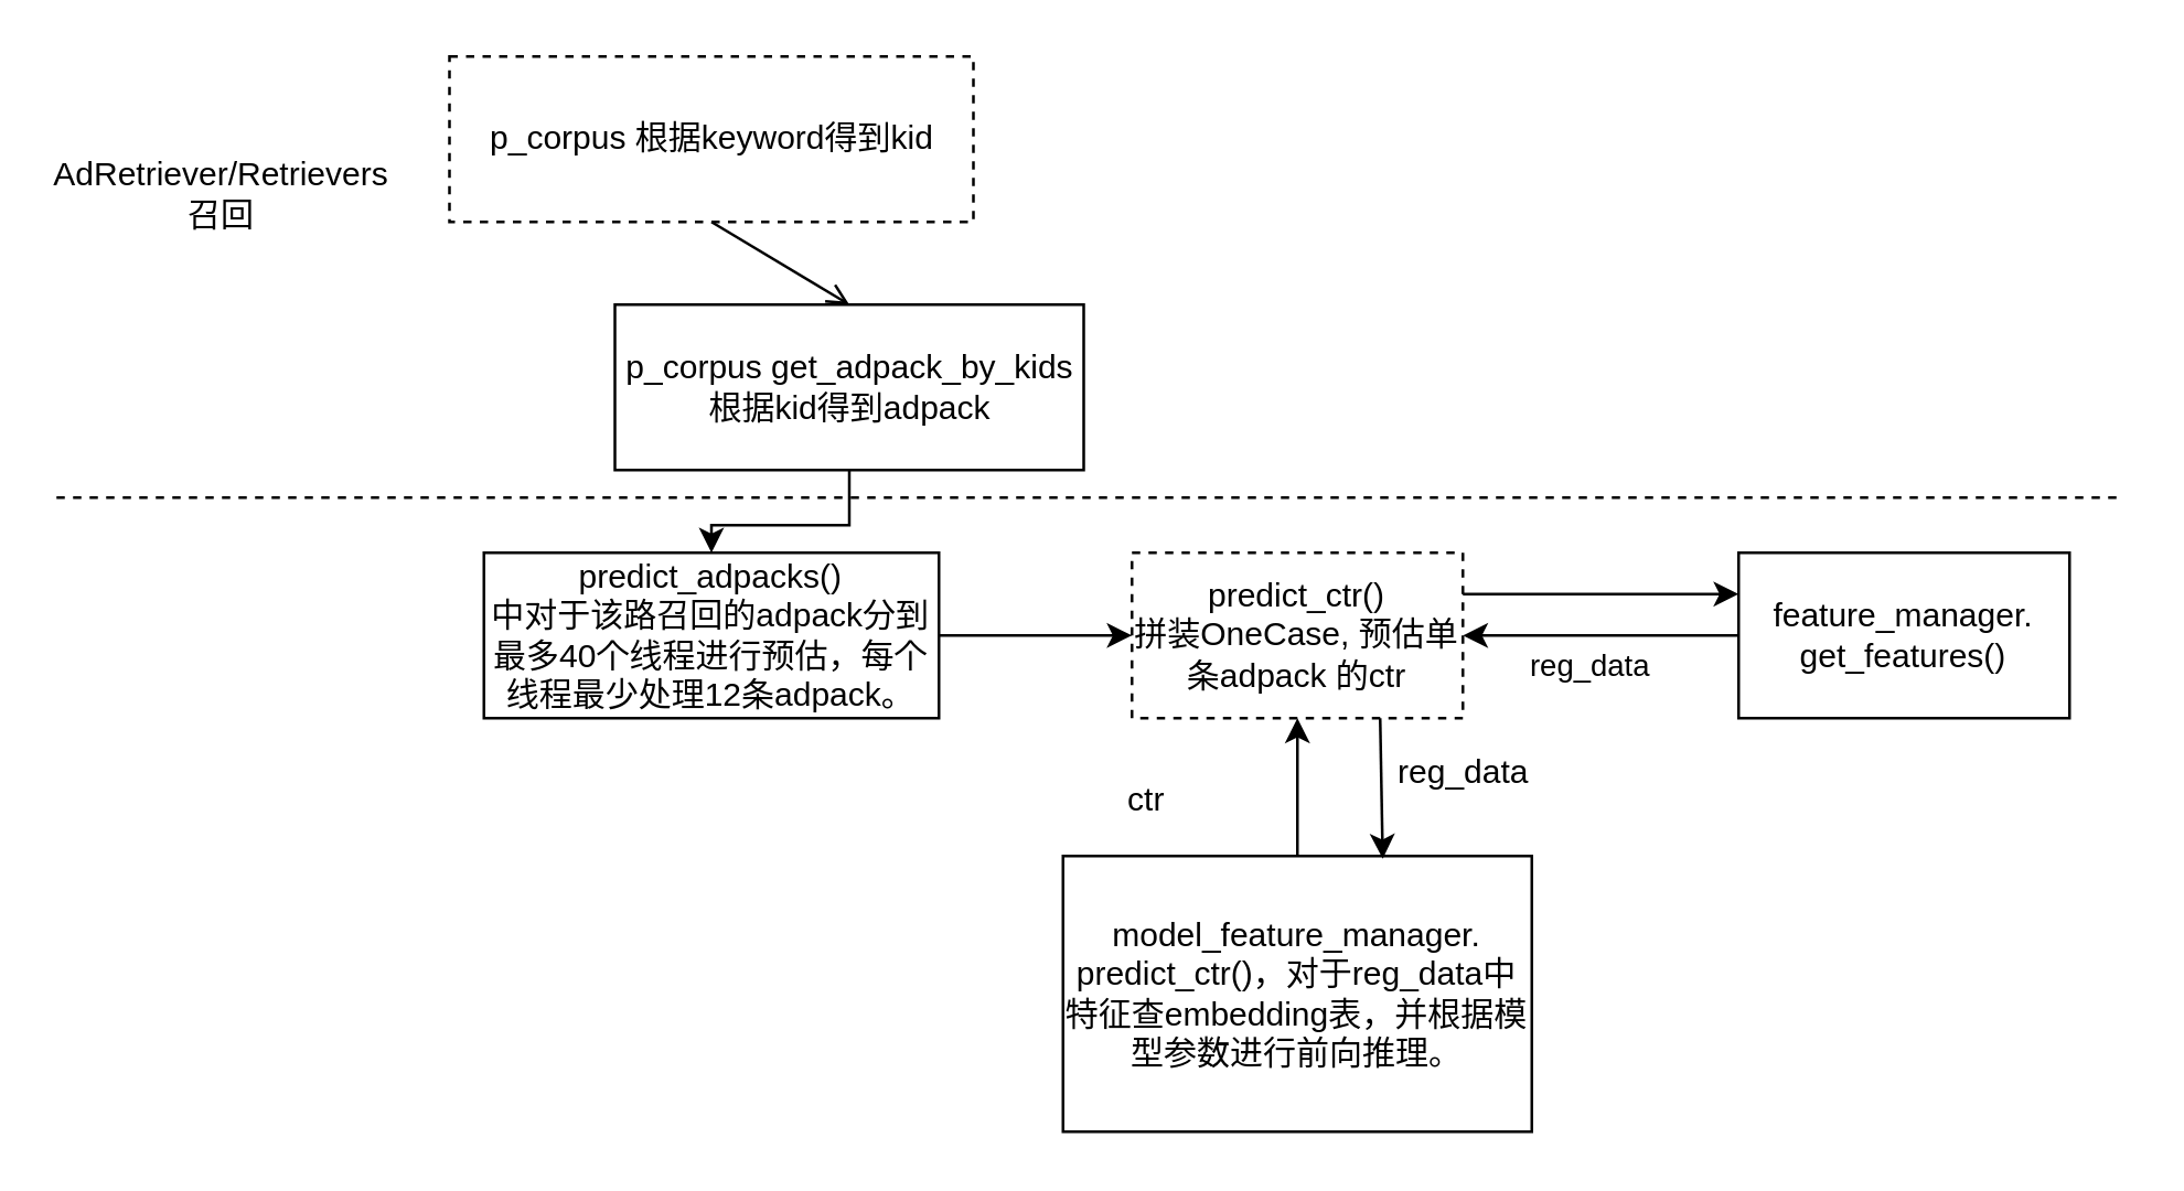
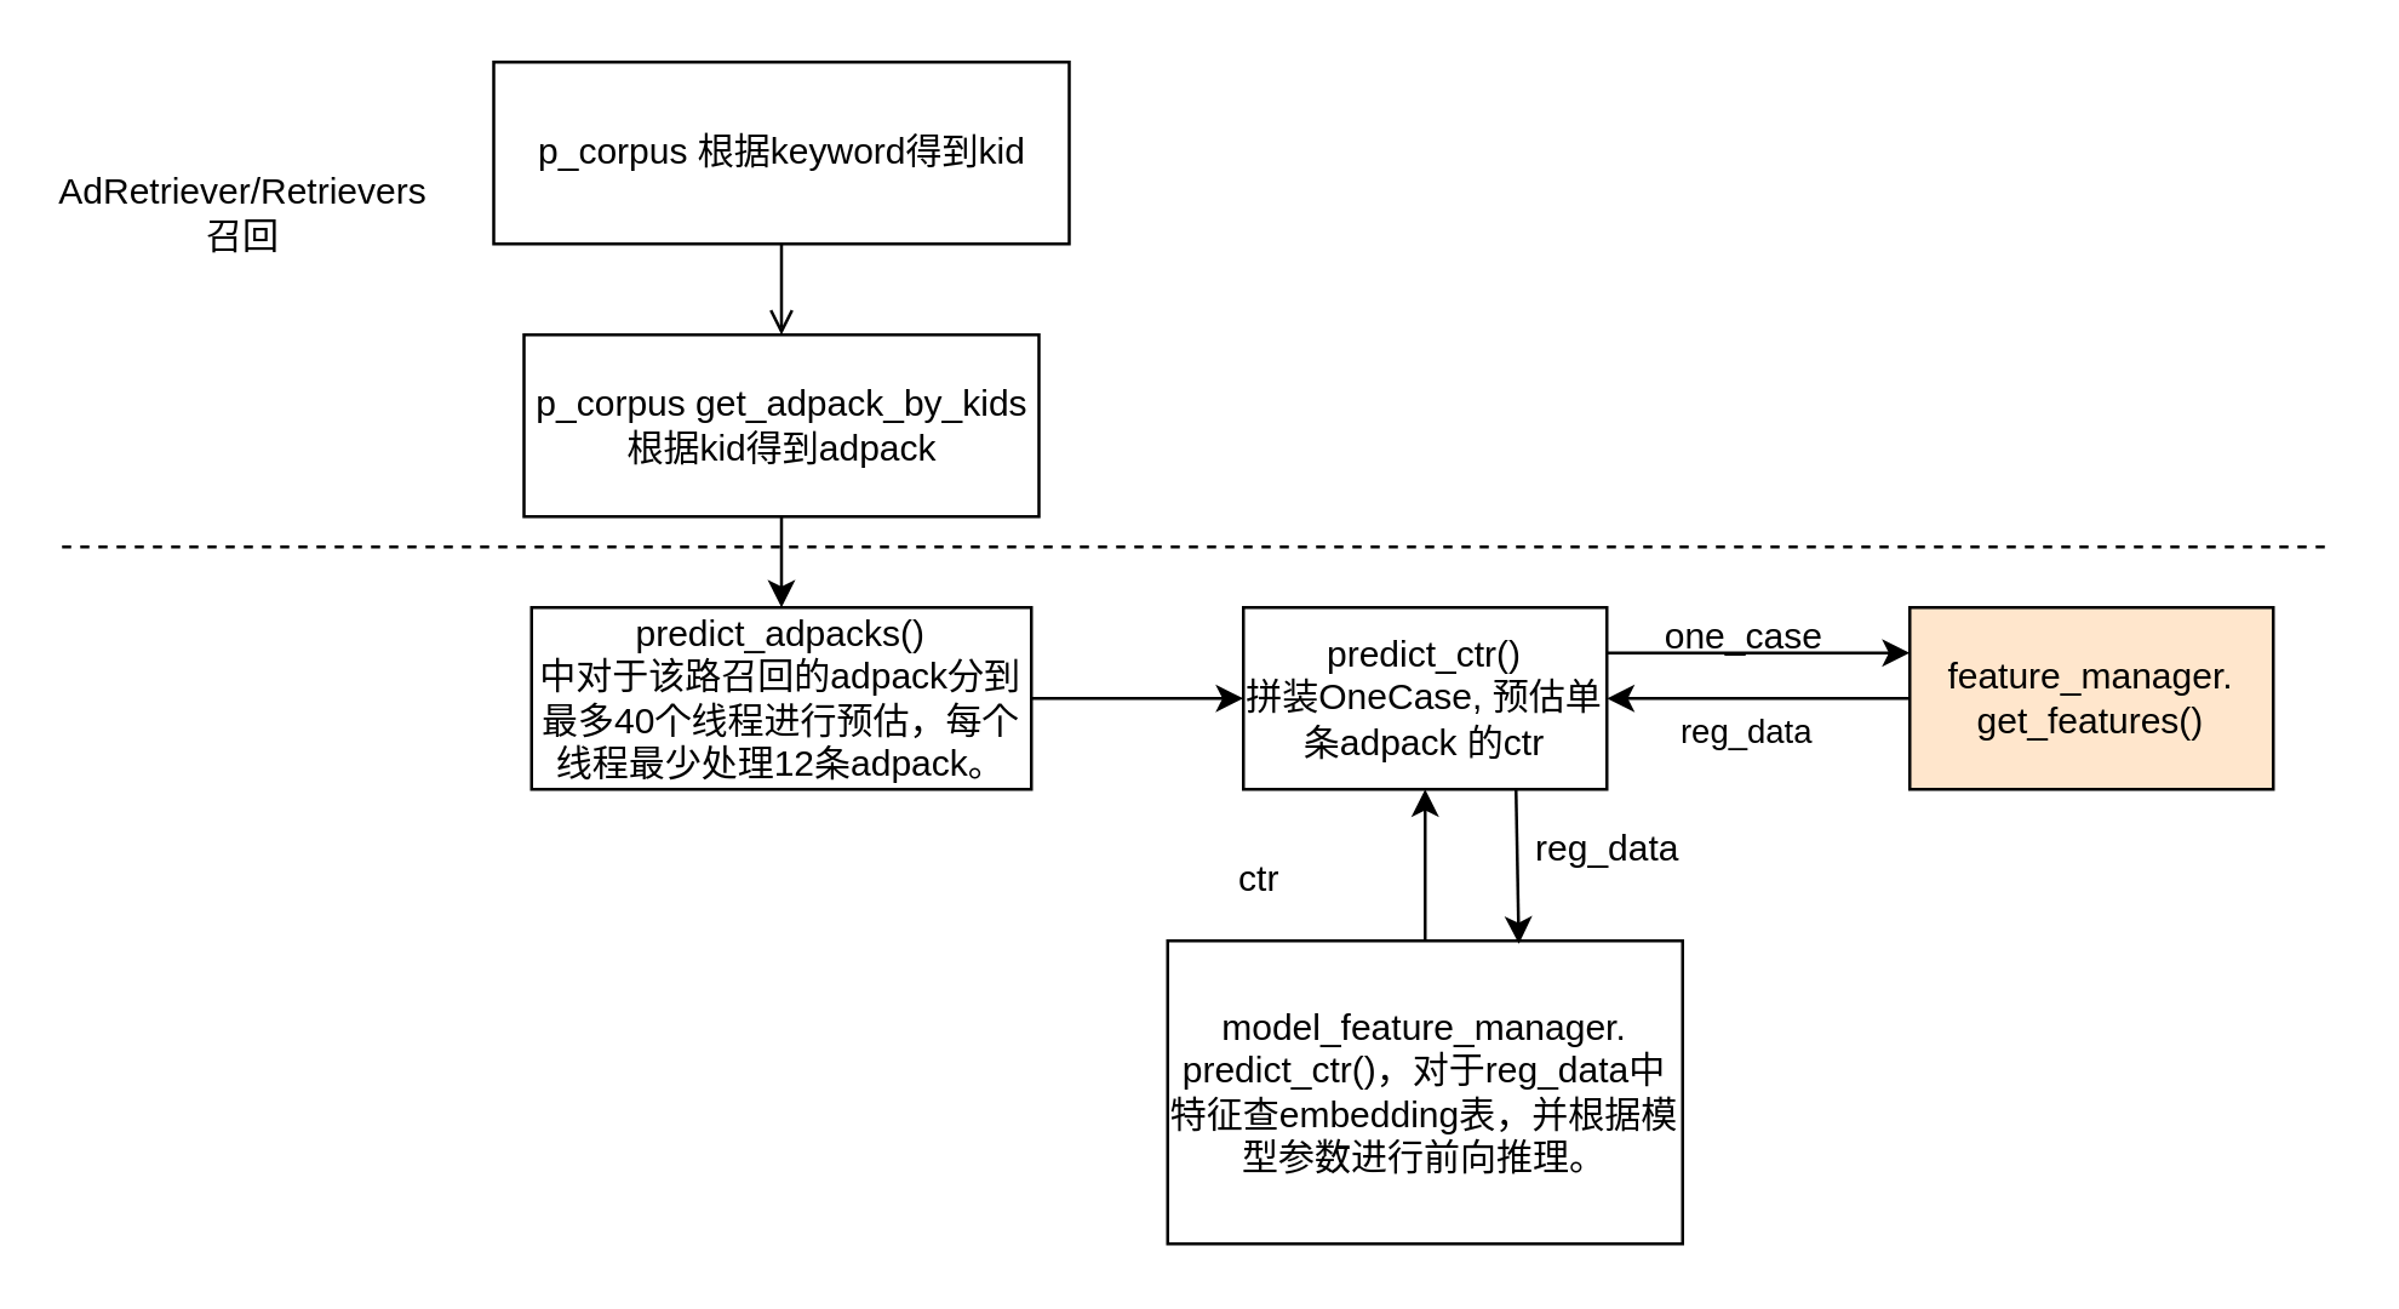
- <mxCell id="2" value="p_corpus 根据keyword得到kid" style="rounded=0;whiteSpace=wrap;html=1;dashed=1;" vertex="1" parent="1"><mxGeometry x="162.5" y="20" width="190" height="60" as="geometry" /></mxCell>
+ <mxCell id="2" value="p_corpus 根据keyword得到kid" style="rounded=0;whiteSpace=wrap;html=1;" vertex="1" parent="1"><mxGeometry x="162.5" y="20" width="190" height="60" as="geometry" /></mxCell>
- <mxCell id="4" value="p_corpus get_adpack_by_kids 根据kid得到adpack" style="rounded=0;whiteSpace=wrap;html=1;" vertex="1" parent="1"><mxGeometry x="222.5" y="110" width="170" height="60" as="geometry" /></mxCell>
+ <mxCell id="4" value="p_corpus get_adpack_by_kids 根据kid得到adpack" style="rounded=0;whiteSpace=wrap;html=1;" vertex="1" parent="1"><mxGeometry x="172.5" y="110" width="170" height="60" as="geometry" /></mxCell>
+ <mxCell id="13" value="one_case" style="text;html=1;align=center;verticalAlign=middle;resizable=0;points=[];autosize=1;" vertex="1" parent="1"><mxGeometry x="540" y="200" width="70" height="20" as="geometry" /></mxCell>
- <mxCell id="8" value="predict_ctr()&lt;br&gt;拼装OneCase, 预估单条adpack 的ctr" style="rounded=0;whiteSpace=wrap;html=1;dashed=1;" vertex="1" parent="1"><mxGeometry x="410" y="200" width="120" height="60" as="geometry" /></mxCell>
+ <mxCell id="8" value="predict_ctr()&lt;br&gt;拼装OneCase, 预估单条adpack 的ctr" style="rounded=0;whiteSpace=wrap;html=1;" vertex="1" parent="1"><mxGeometry x="410" y="200" width="120" height="60" as="geometry" /></mxCell>
- <mxCell id="9" value="feature_manager.&lt;br&gt;get_features()" style="rounded=0;whiteSpace=wrap;html=1;" vertex="1" parent="1"><mxGeometry x="630" y="200" width="120" height="60" as="geometry" /></mxCell>
+ <mxCell id="9" value="feature_manager.&lt;br&gt;get_features()" style="rounded=0;whiteSpace=wrap;html=1;fillColor=#ffe6cc;" vertex="1" parent="1"><mxGeometry x="630" y="200" width="120" height="60" as="geometry" /></mxCell>
